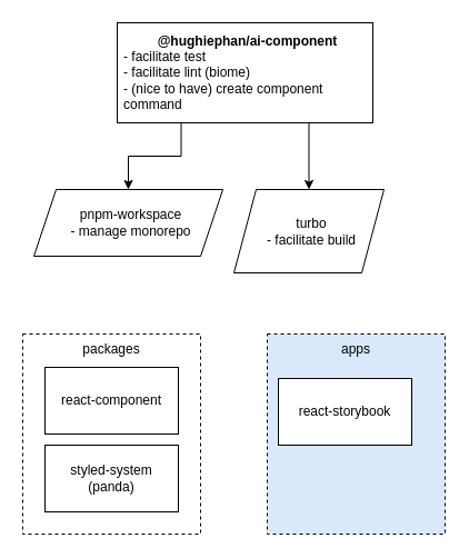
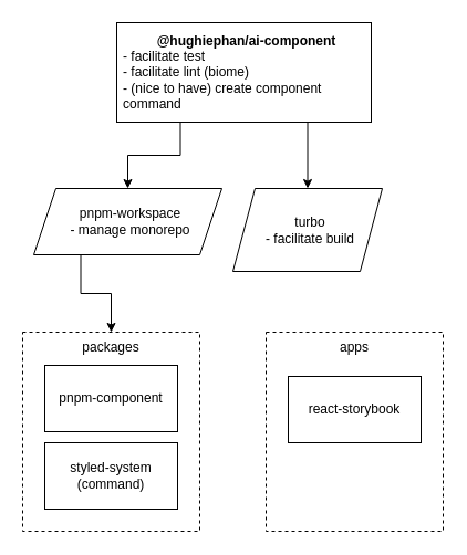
+ <mxCell id="6" style="edgeStyle=orthogonalEdgeStyle;rounded=0;orthogonalLoop=1;jettySize=auto;html=1;exitX=0.25;exitY=1;exitDx=0;exitDy=0;" parent="1" source="7" target="5" edge="1"><mxGeometry relative="1" as="geometry" /></mxCell>
- <mxCell id="8" value="apps" style="rounded=0;whiteSpace=wrap;html=1;verticalAlign=top;dashed=1;fillColor=#dae8fc;" parent="1" vertex="1"><mxGeometry x="240" y="300" width="160" height="180" as="geometry" /></mxCell>
+ <mxCell id="8" value="apps" style="rounded=0;whiteSpace=wrap;html=1;verticalAlign=top;dashed=1;" parent="1" vertex="1"><mxGeometry x="240" y="300" width="160" height="180" as="geometry" /></mxCell>
- <mxCell id="10" value="react-component" style="rounded=0;whiteSpace=wrap;html=1;" parent="1" vertex="1"><mxGeometry x="40" y="330" width="120" height="60" as="geometry" /></mxCell>
+ <mxCell id="10" value="pnpm-component" style="rounded=0;whiteSpace=wrap;html=1;" parent="1" vertex="1"><mxGeometry x="40" y="330" width="120" height="60" as="geometry" /></mxCell>
- <mxCell id="9" value="react-storybook" style="rounded=0;whiteSpace=wrap;html=1;" parent="1" vertex="1"><mxGeometry x="250" y="340" width="120" height="60" as="geometry" /></mxCell>
+ <mxCell id="9" value="react-storybook" style="rounded=0;whiteSpace=wrap;html=1;" parent="1" vertex="1"><mxGeometry x="260" y="340" width="120" height="60" as="geometry" /></mxCell>
- <mxCell id="11" value="styled-system (panda)" style="rounded=0;whiteSpace=wrap;html=1;" parent="1" vertex="1"><mxGeometry x="40" y="400" width="120" height="60" as="geometry" /></mxCell>
+ <mxCell id="11" value="styled-system (command)" style="rounded=0;whiteSpace=wrap;html=1;" parent="1" vertex="1"><mxGeometry x="40" y="400" width="120" height="60" as="geometry" /></mxCell>
